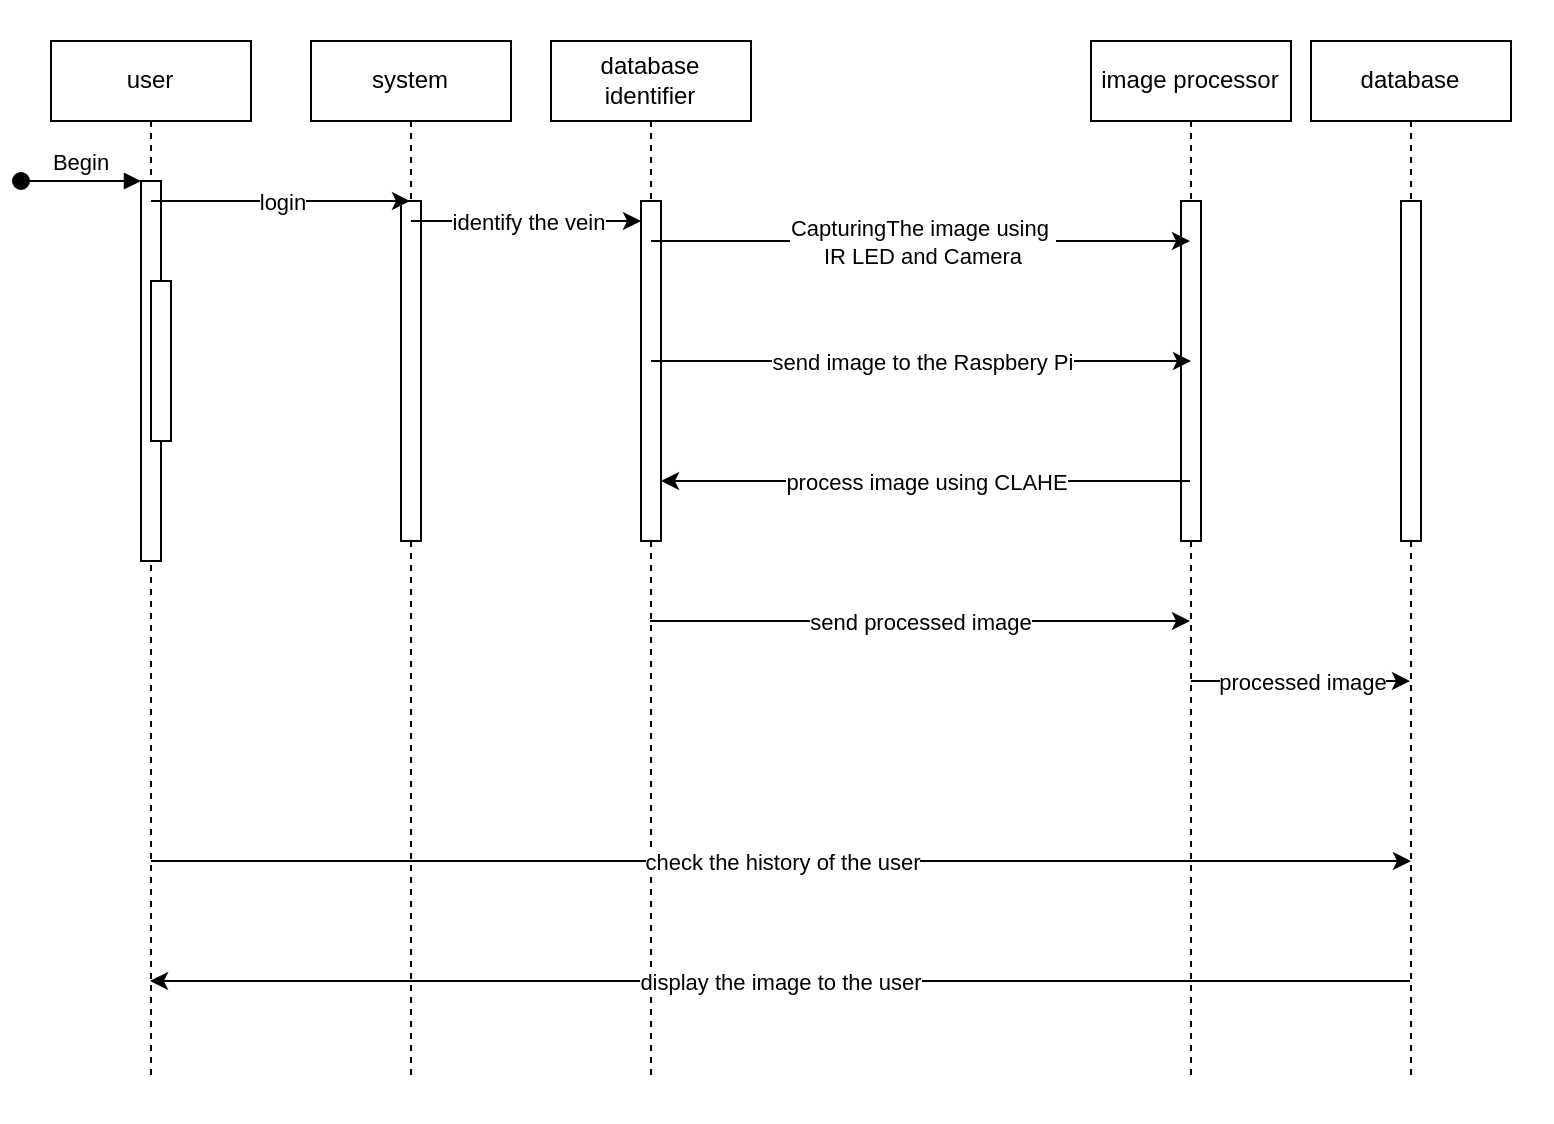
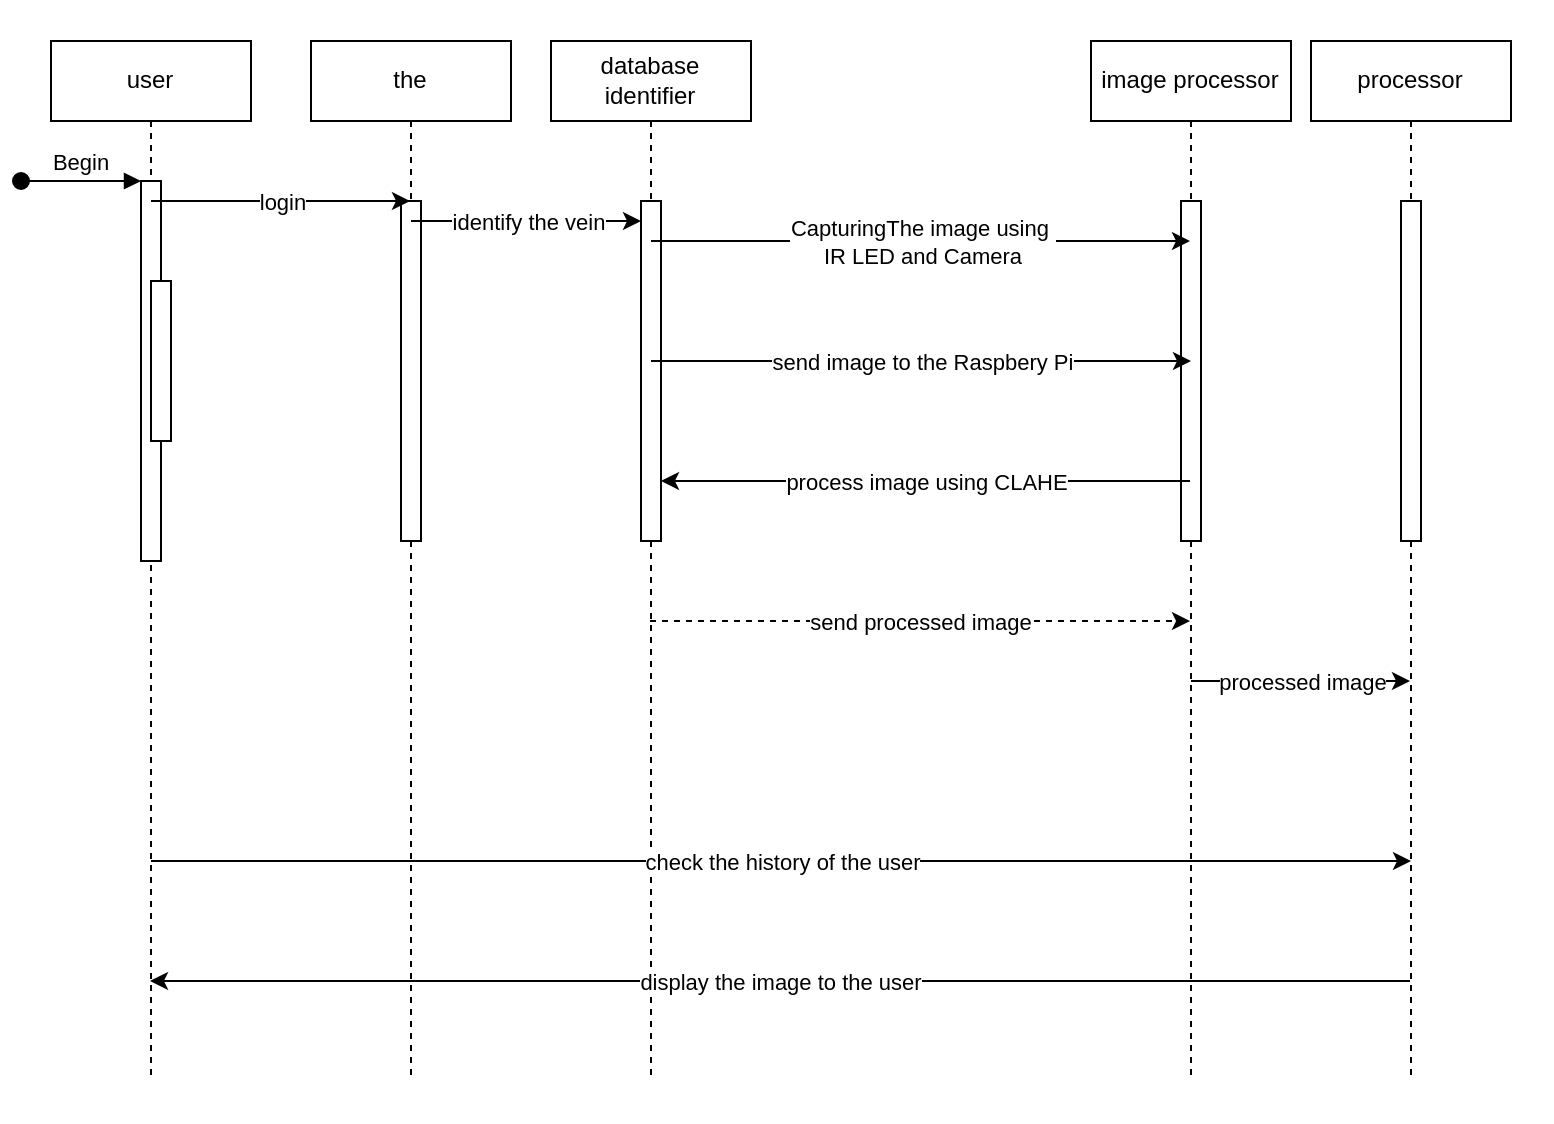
- <mxCell id="18" value="system" style="shape=umlLifeline;perimeter=lifelinePerimeter;whiteSpace=wrap;html=1;container=0;dropTarget=0;collapsible=0;recursiveResize=0;outlineConnect=0;portConstraint=eastwest;newEdgeStyle={&quot;edgeStyle&quot;:&quot;elbowEdgeStyle&quot;,&quot;elbow&quot;:&quot;vertical&quot;,&quot;curved&quot;:0,&quot;rounded&quot;:0};" parent="1" vertex="1"><mxGeometry x="150" y="20" width="100" height="520" as="geometry" /></mxCell>
+ <mxCell id="18" value="the" style="shape=umlLifeline;perimeter=lifelinePerimeter;whiteSpace=wrap;html=1;container=0;dropTarget=0;collapsible=0;recursiveResize=0;outlineConnect=0;portConstraint=eastwest;newEdgeStyle={&quot;edgeStyle&quot;:&quot;elbowEdgeStyle&quot;,&quot;elbow&quot;:&quot;vertical&quot;,&quot;curved&quot;:0,&quot;rounded&quot;:0};" parent="1" vertex="1"><mxGeometry x="150" y="20" width="100" height="520" as="geometry" /></mxCell>
- <mxCell id="24" value="database" style="shape=umlLifeline;perimeter=lifelinePerimeter;whiteSpace=wrap;html=1;container=0;dropTarget=0;collapsible=0;recursiveResize=0;outlineConnect=0;portConstraint=eastwest;newEdgeStyle={&quot;edgeStyle&quot;:&quot;elbowEdgeStyle&quot;,&quot;elbow&quot;:&quot;vertical&quot;,&quot;curved&quot;:0,&quot;rounded&quot;:0};" parent="1" vertex="1"><mxGeometry x="650" y="20" width="100" height="520" as="geometry" /></mxCell>
+ <mxCell id="24" value="processor" style="shape=umlLifeline;perimeter=lifelinePerimeter;whiteSpace=wrap;html=1;container=0;dropTarget=0;collapsible=0;recursiveResize=0;outlineConnect=0;portConstraint=eastwest;newEdgeStyle={&quot;edgeStyle&quot;:&quot;elbowEdgeStyle&quot;,&quot;elbow&quot;:&quot;vertical&quot;,&quot;curved&quot;:0,&quot;rounded&quot;:0};" parent="1" vertex="1"><mxGeometry x="650" y="20" width="100" height="520" as="geometry" /></mxCell>
- <mxCell id="16" value="" style="endArrow=classic;html=1;rounded=0;" parent="1" source="6" target="8" edge="1"><mxGeometry relative="1" as="geometry"><mxPoint x="350" y="310" as="sourcePoint" /><mxPoint x="450" y="310" as="targetPoint" /><Array as="points"><mxPoint x="440" y="310" /></Array></mxGeometry></mxCell>
+ <mxCell id="16" value="" style="endArrow=classic;html=1;rounded=0;dashed=1;" parent="1" source="6" target="8" edge="1"><mxGeometry relative="1" as="geometry"><mxPoint x="350" y="310" as="sourcePoint" /><mxPoint x="450" y="310" as="targetPoint" /><Array as="points"><mxPoint x="440" y="310" /></Array></mxGeometry></mxCell>
